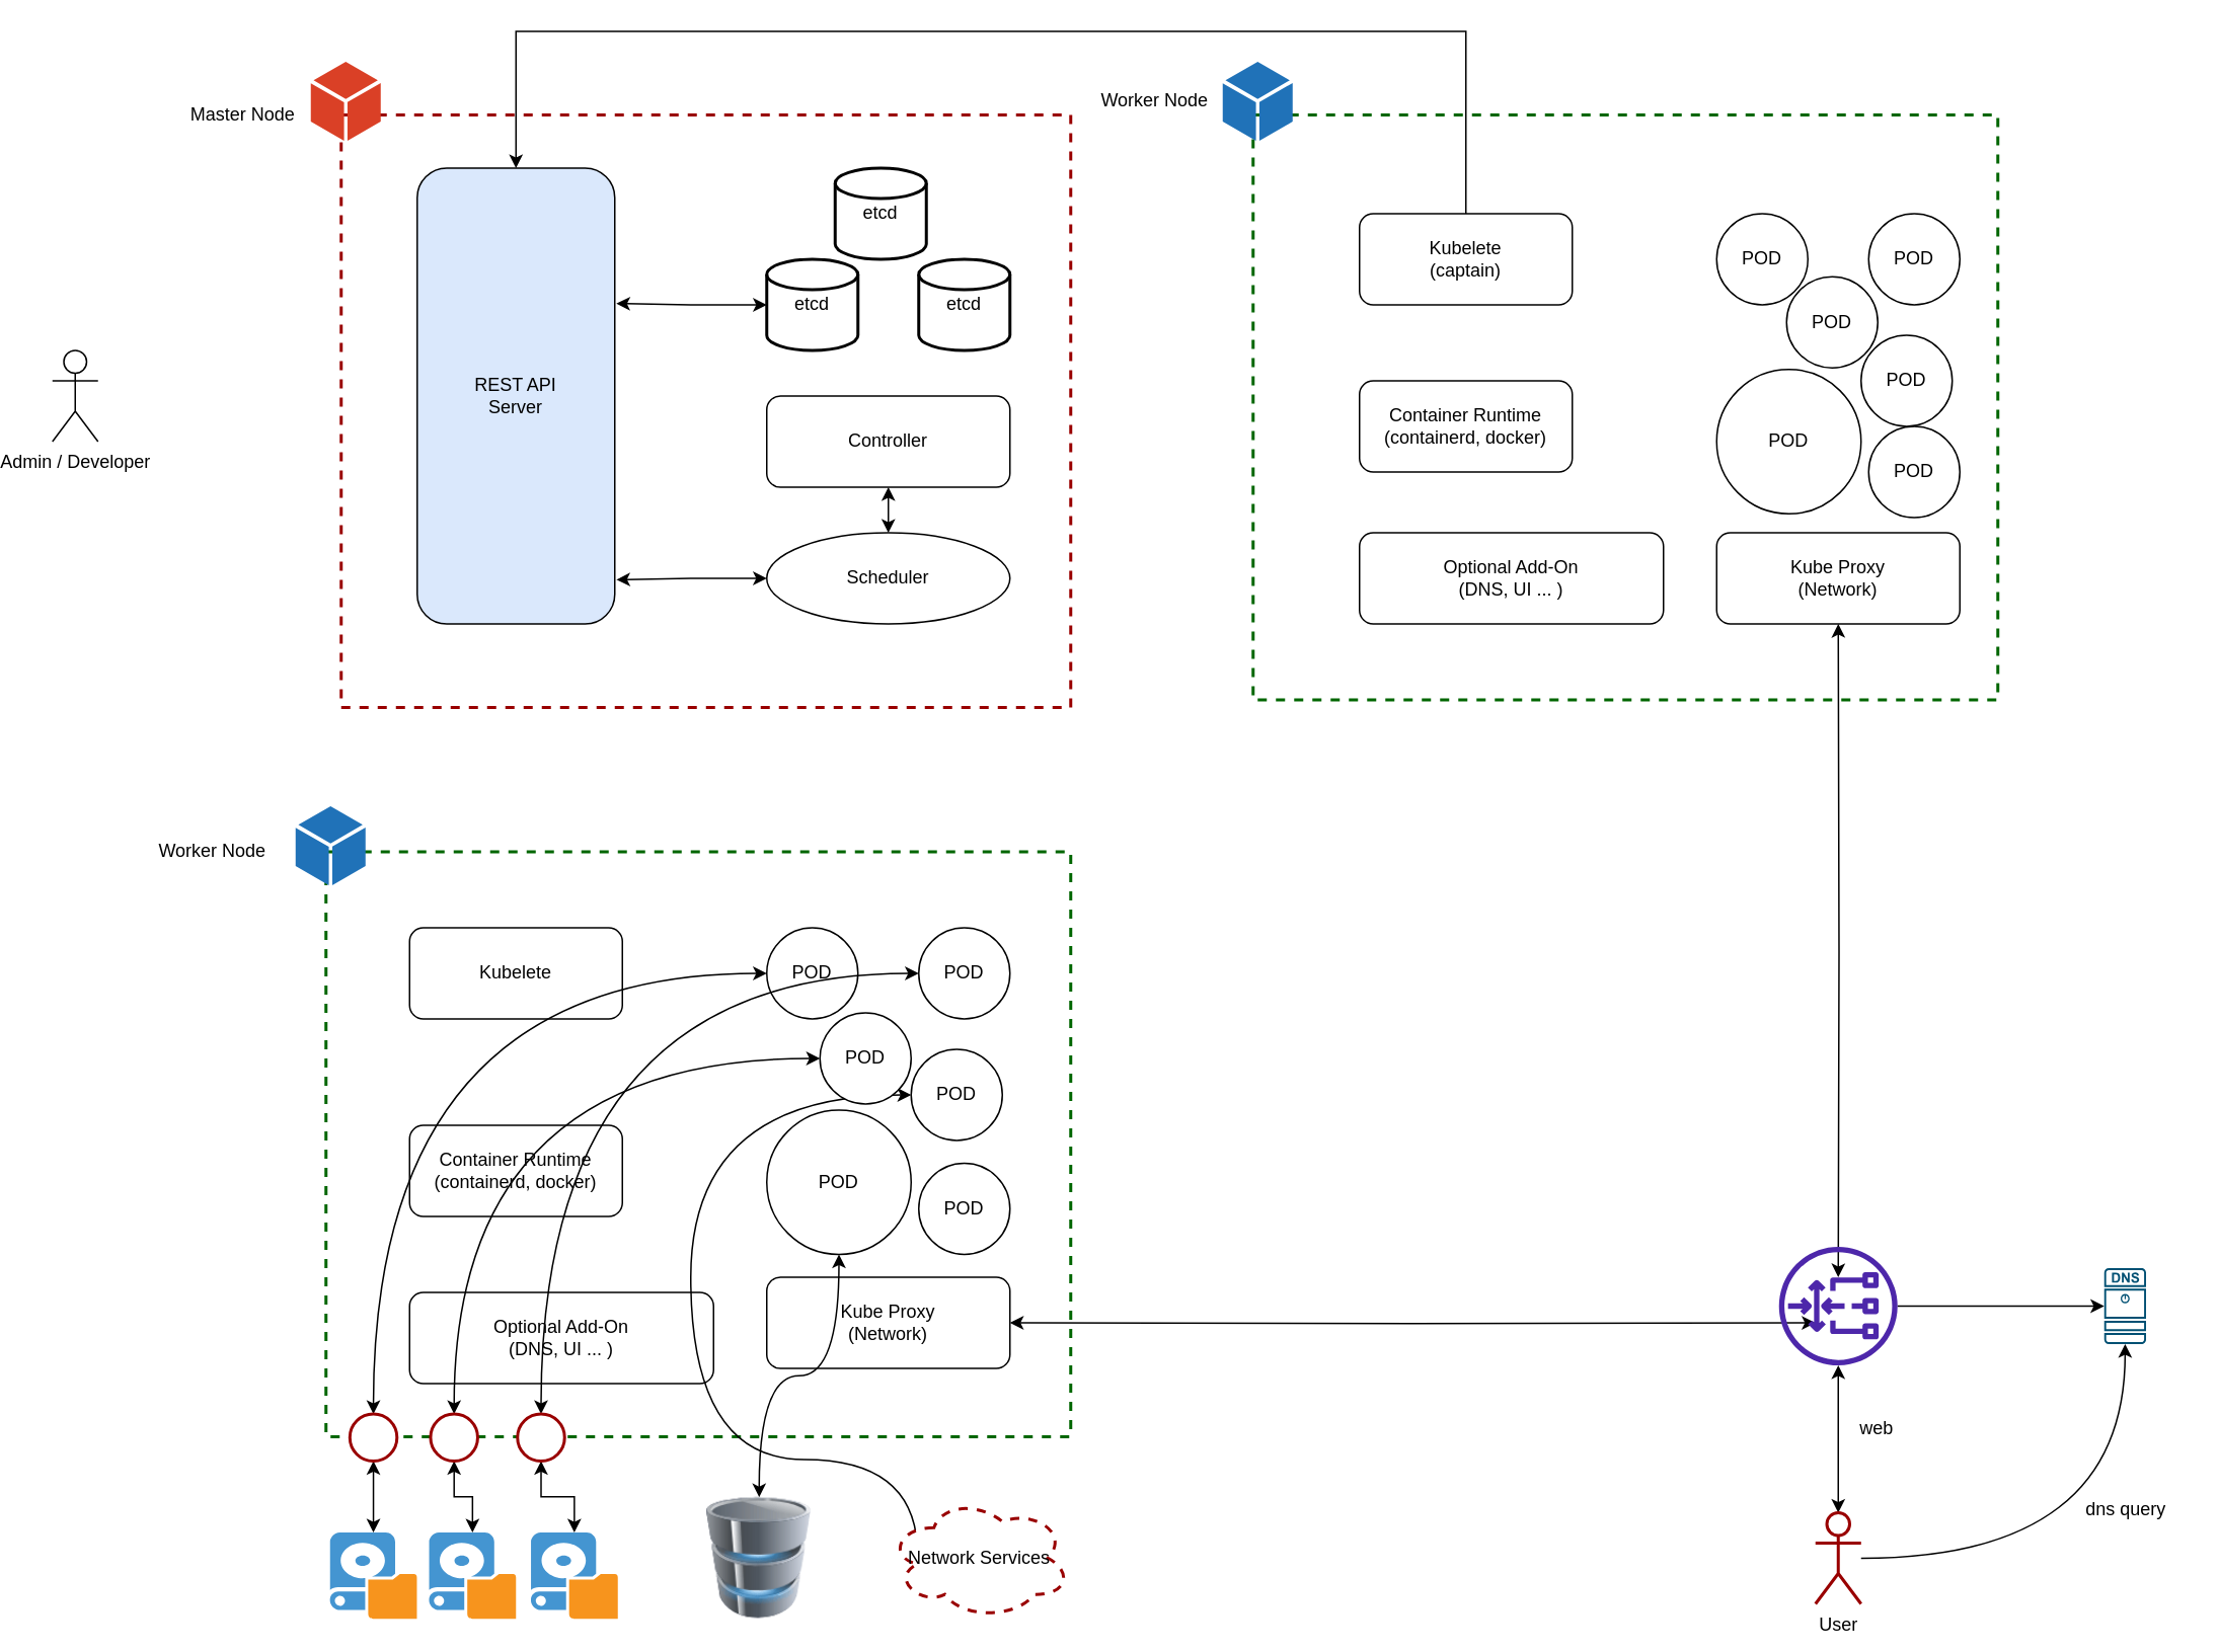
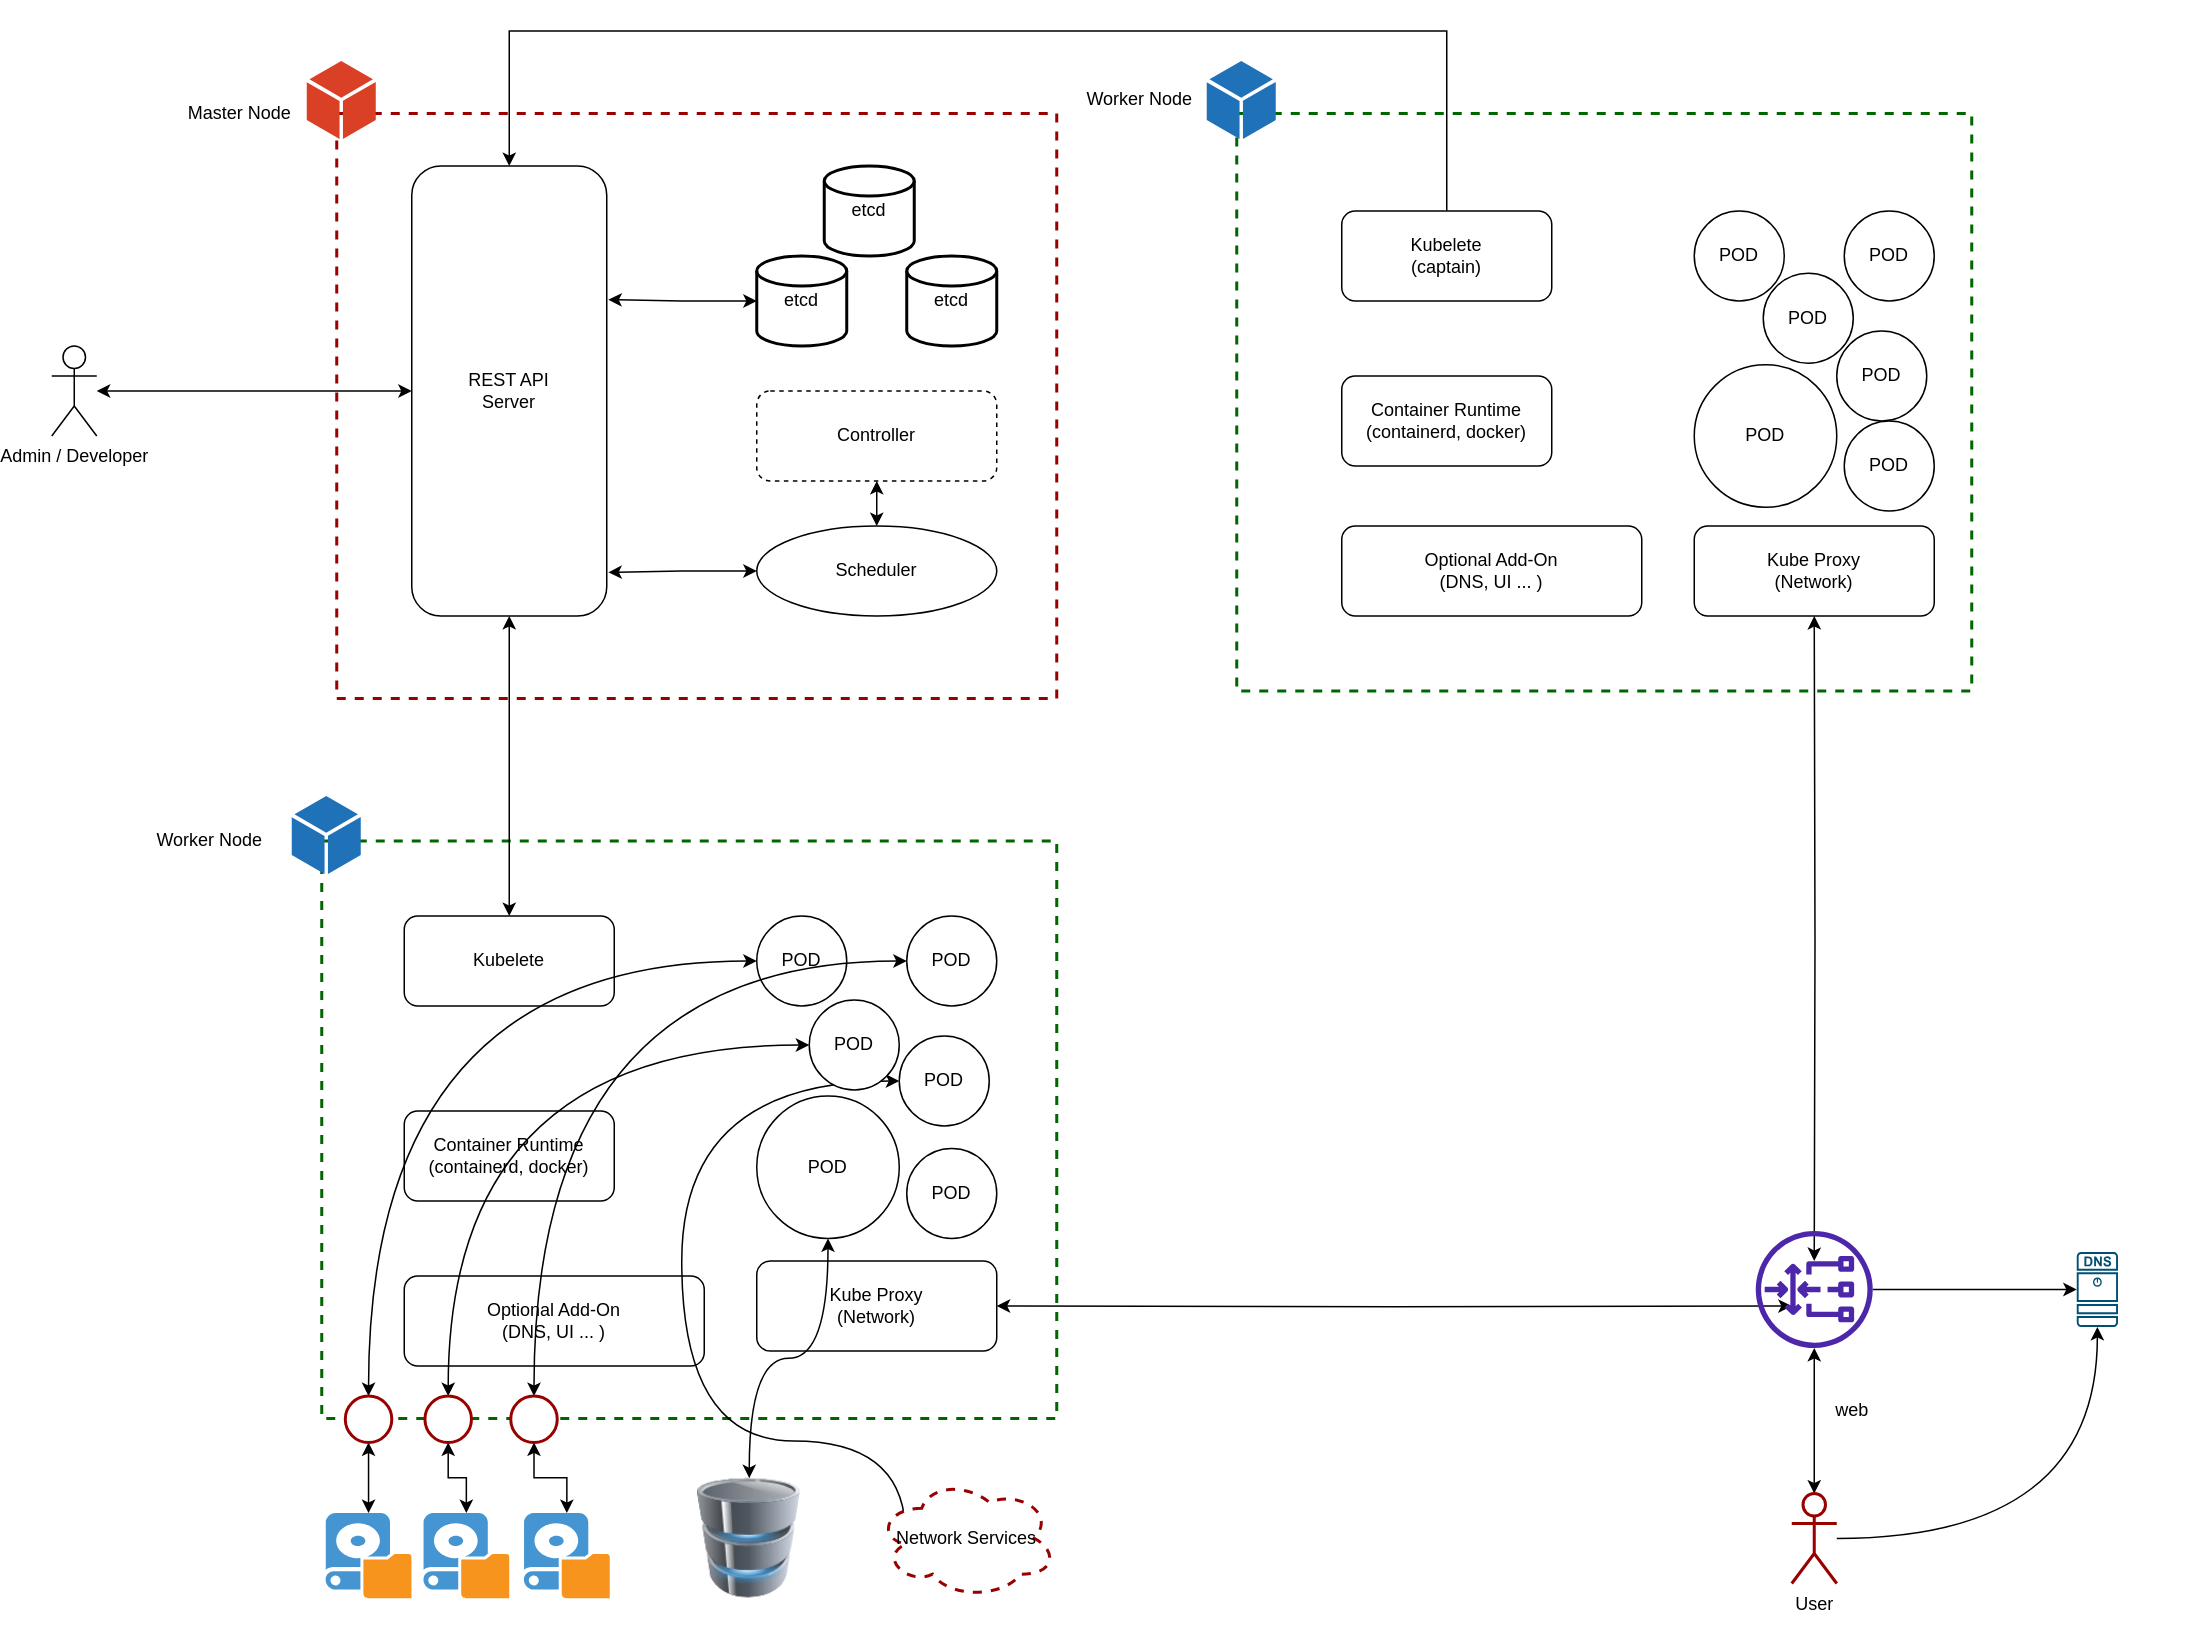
+ <mxCell id="39" style="edgeStyle=orthogonalEdgeStyle;rounded=0;orthogonalLoop=1;jettySize=auto;html=1;entryX=0;entryY=0.5;entryDx=0;entryDy=0;startArrow=classic;startFill=1;" edge="1" parent="1" source="40" target="7"><mxGeometry relative="1" as="geometry" /></mxCell>
- <mxCell id="7" value="REST API&lt;br&gt;Server" style="rounded=1;whiteSpace=wrap;html=1;fillColor=#dae8fc;" vertex="1" parent="1"><mxGeometry x="260" y="110" width="130" height="300" as="geometry" /></mxCell>
+ <mxCell id="7" value="REST API&lt;br&gt;Server" style="rounded=1;whiteSpace=wrap;html=1;" vertex="1" parent="1"><mxGeometry x="260" y="110" width="130" height="300" as="geometry" /></mxCell>
- <mxCell id="9" value="Controller" style="rounded=1;whiteSpace=wrap;html=1;" vertex="1" parent="1"><mxGeometry x="490" y="260" width="160" height="60" as="geometry" /></mxCell>
+ <mxCell id="9" value="Controller" style="rounded=1;whiteSpace=wrap;html=1;dashed=1;" vertex="1" parent="1"><mxGeometry x="490" y="260" width="160" height="60" as="geometry" /></mxCell>
+ <mxCell id="5" style="edgeStyle=orthogonalEdgeStyle;rounded=0;orthogonalLoop=1;jettySize=auto;html=1;entryX=0.5;entryY=0;entryDx=0;entryDy=0;startArrow=classic;startFill=1;" edge="1" parent="1" source="7" target="16"><mxGeometry relative="1" as="geometry" /></mxCell>
- <mxCell id="72" value="dns query" style="text;html=1;align=center;verticalAlign=middle;resizable=0;points=[];autosize=1;strokeColor=none;fillColor=none;" vertex="1" parent="1"><mxGeometry x="1343.75" y="978" width="80" height="30" as="geometry" /></mxCell>
